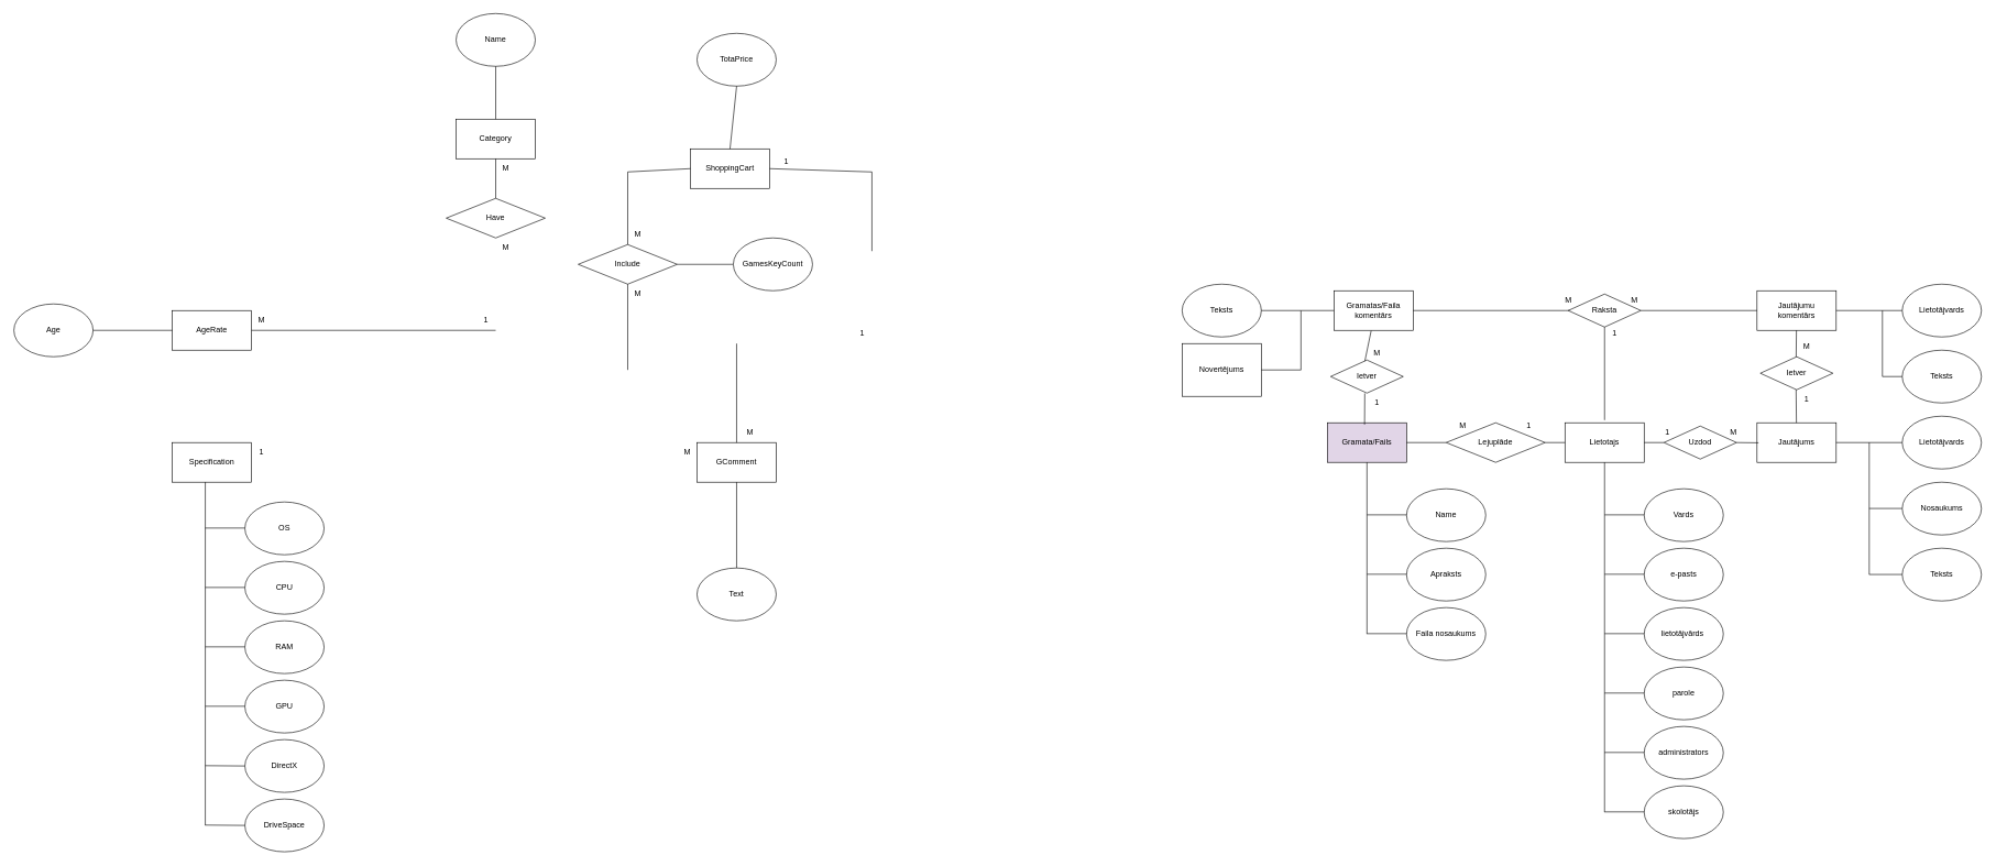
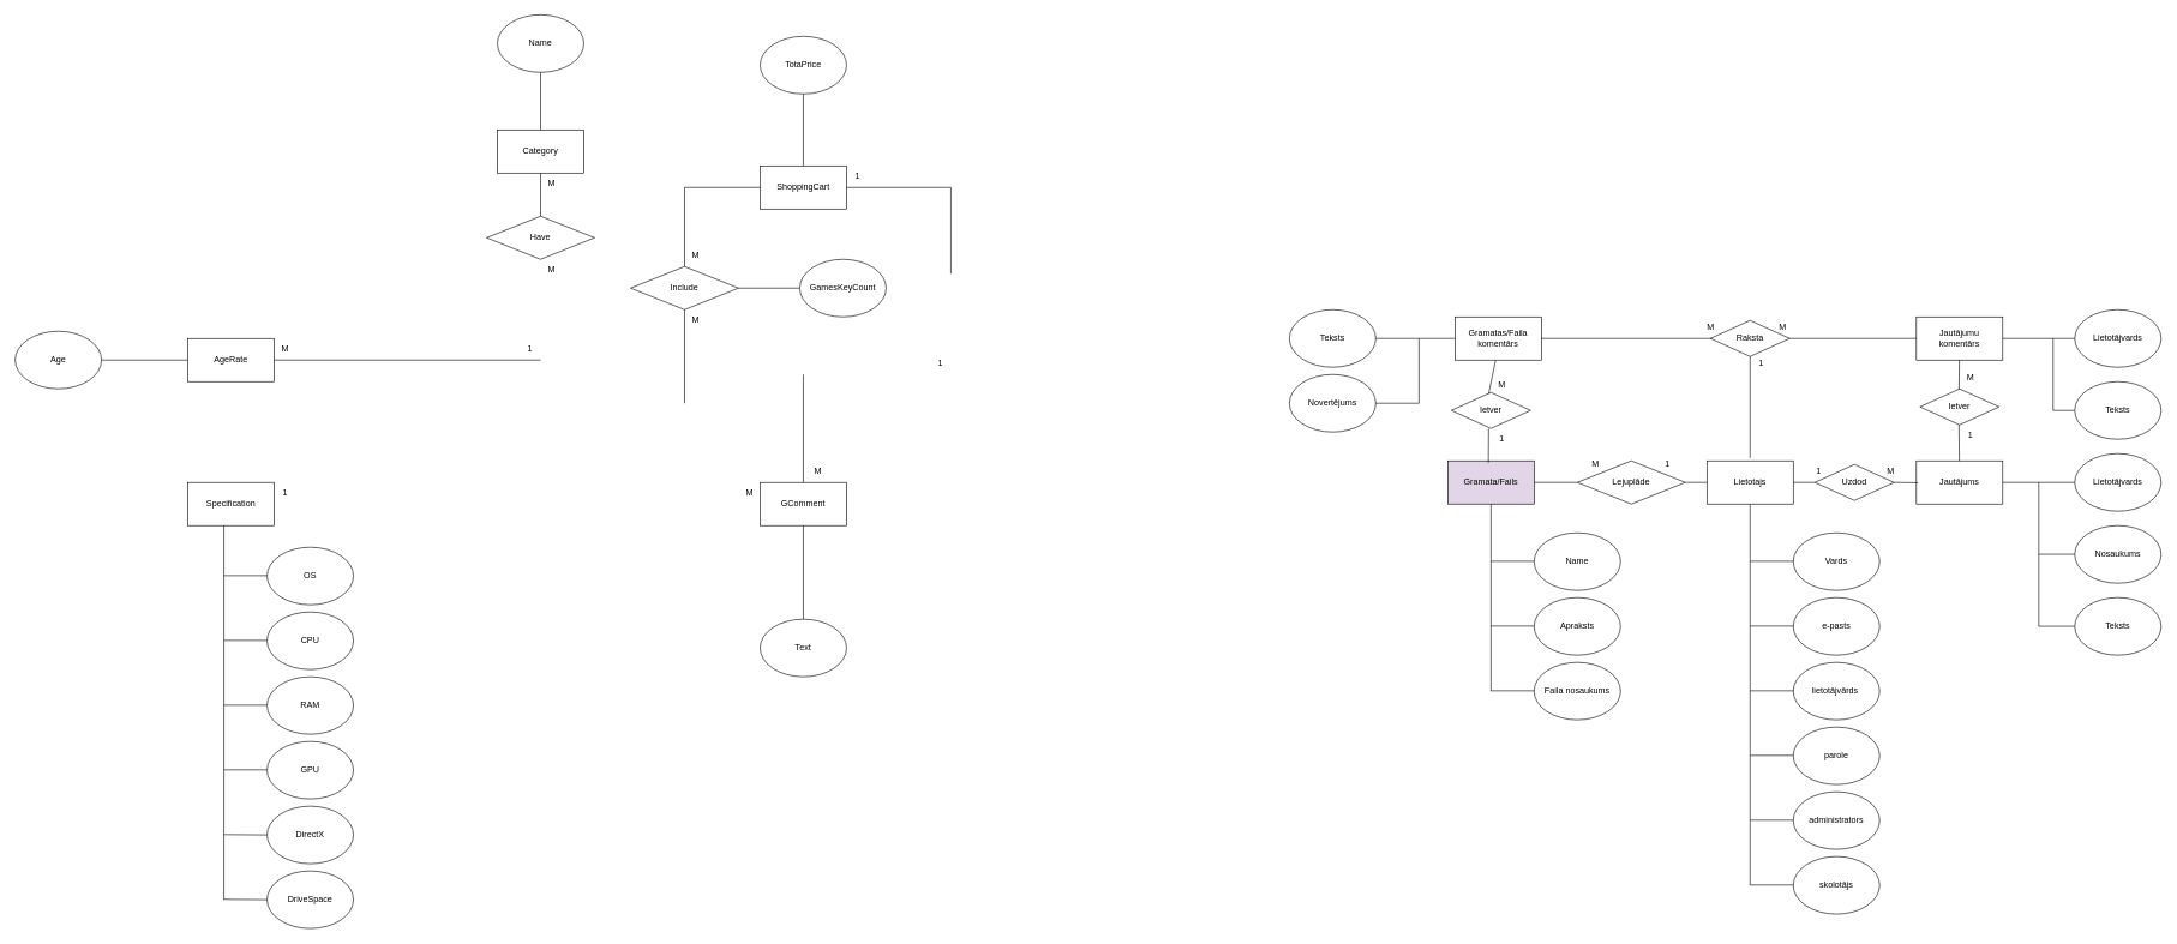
- <mxCell id="5" value="ShoppingCart" style="rounded=0;whiteSpace=wrap;html=1;" parent="1" vertex="1"><mxGeometry x="1045" y="225" width="120" height="60" as="geometry" /></mxCell>
+ <mxCell id="5" value="ShoppingCart" style="rounded=0;whiteSpace=wrap;html=1;" parent="1" vertex="1"><mxGeometry x="1055" y="230" width="120" height="60" as="geometry" /></mxCell>
- <mxCell id="94" value="Novertējums" style="whiteSpace=wrap;html=1;rounded=0;" parent="1" vertex="1"><mxGeometry x="1790" y="520" width="120" height="80" as="geometry" /></mxCell>
+ <mxCell id="94" value="Novertējums" style="ellipse;whiteSpace=wrap;html=1;" parent="1" vertex="1"><mxGeometry x="1790" y="520" width="120" height="80" as="geometry" /></mxCell>
